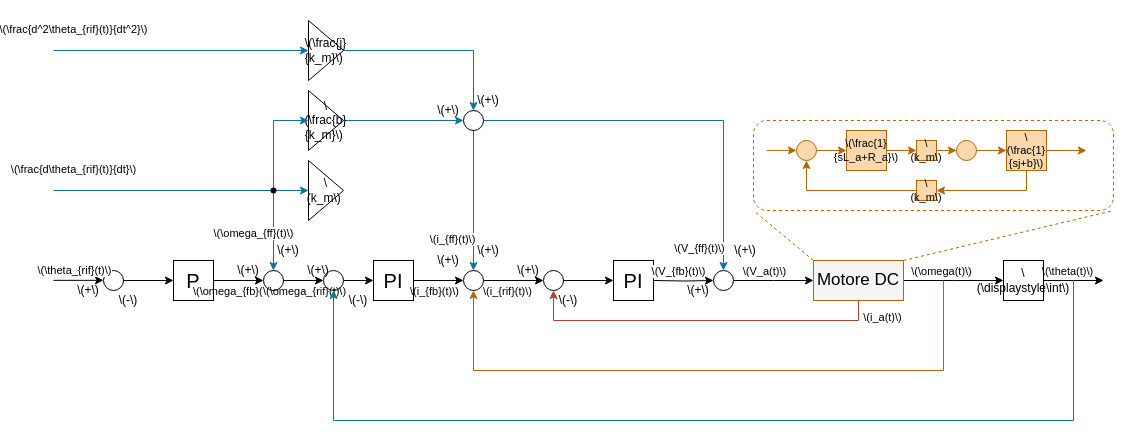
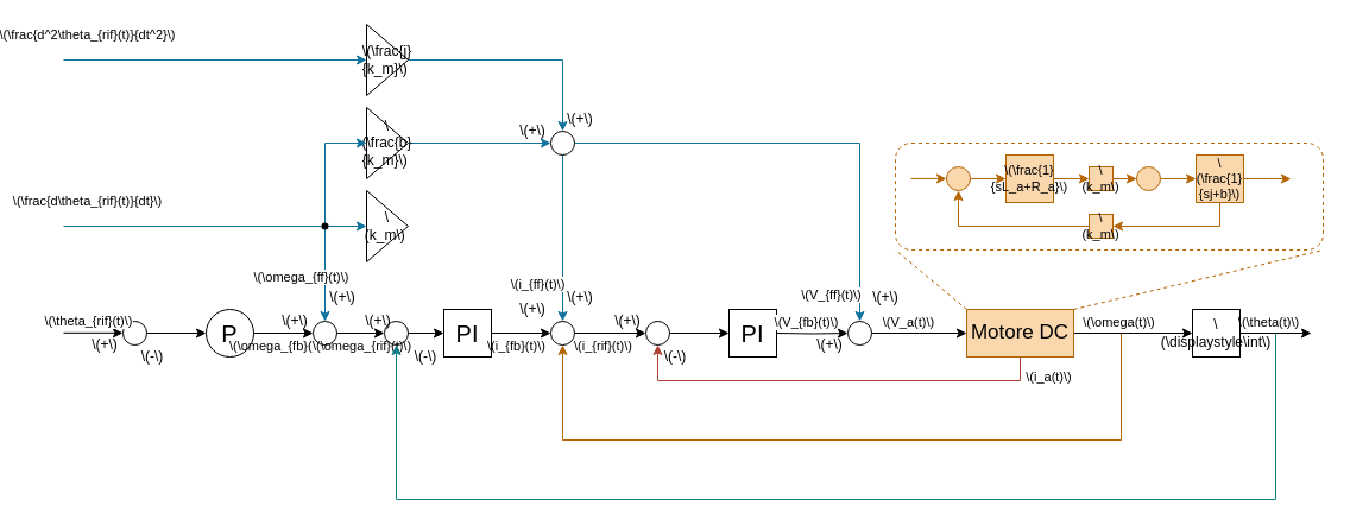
- <mxCell id="7" value="P" style="rounded=0;whiteSpace=wrap;html=1;fillColor=none;fontSize=20;" vertex="1" parent="1"><mxGeometry x="140" y="260" width="40" height="40" as="geometry" /></mxCell>
+ <mxCell id="7" value="P" style="ellipse;whiteSpace=wrap;html=1;fillColor=none;fontSize=20;" vertex="1" parent="1"><mxGeometry x="140" y="260" width="40" height="40" as="geometry" /></mxCell>
- <mxCell id="36" value="Motore DC" style="rounded=0;whiteSpace=wrap;html=1;fillColor=#f5f5f5;fontSize=17;strokeColor=#b46504;" vertex="1" parent="1"><mxGeometry x="780" y="260" width="90" height="40" as="geometry" /></mxCell>
+ <mxCell id="36" value="Motore DC" style="rounded=0;whiteSpace=wrap;html=1;fillColor=#fad7ac;fontSize=17;strokeColor=#b46504;" vertex="1" parent="1"><mxGeometry x="780" y="260" width="90" height="40" as="geometry" /></mxCell>
